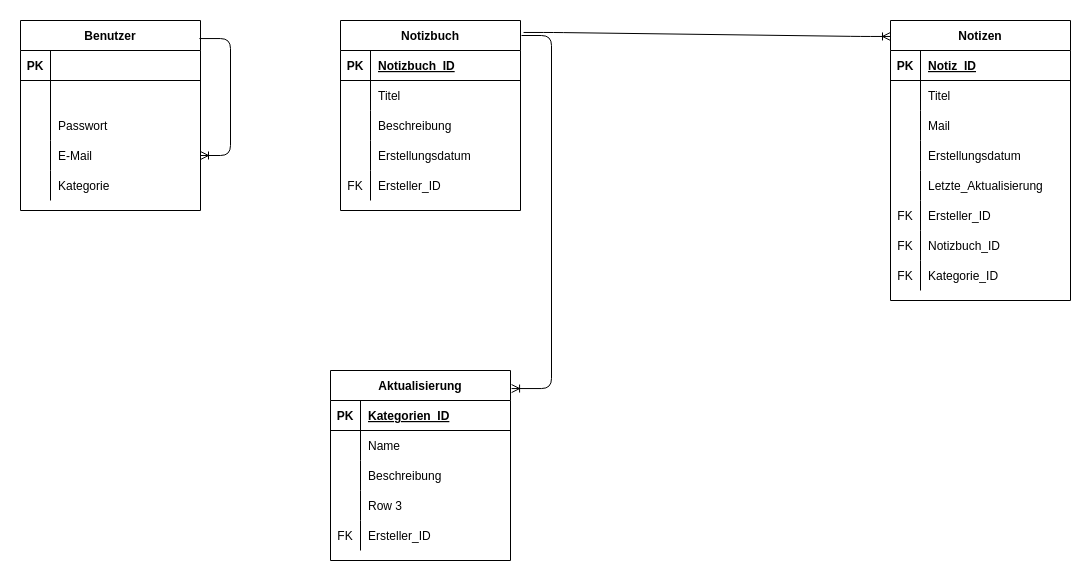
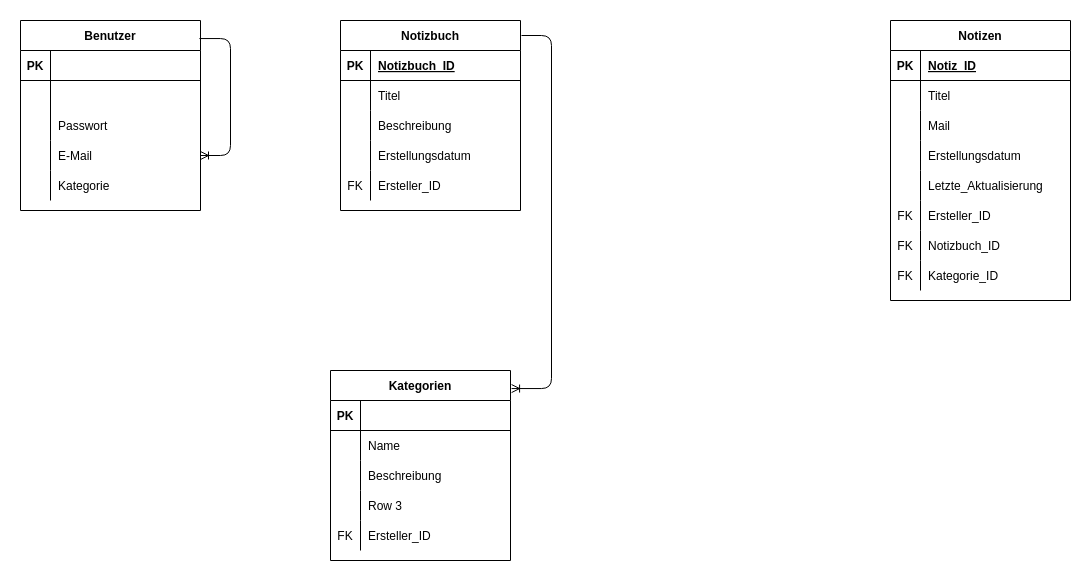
- <mxCell id="74" value="" style="edgeStyle=entityRelationEdgeStyle;fontSize=12;html=1;endArrow=ERoneToMany;entryX=0;entryY=0.057;entryDx=0;entryDy=0;entryPerimeter=0;exitX=1.017;exitY=0.063;exitDx=0;exitDy=0;exitPerimeter=0;" edge="1" parent="1" source="16" target="48"><mxGeometry width="100" height="100" relative="1" as="geometry"><mxPoint x="530" y="230" as="sourcePoint" /><mxPoint x="630" y="130" as="targetPoint" /></mxGeometry></mxCell>
- <mxCell id="32" value="Aktualisierung" style="shape=table;startSize=30;container=1;collapsible=1;childLayout=tableLayout;fixedRows=1;rowLines=0;fontStyle=1;align=center;resizeLast=1;" vertex="1" parent="1"><mxGeometry x="330" y="370" width="180" height="190" as="geometry" /></mxCell>
+ <mxCell id="32" value="Kategorien" style="shape=table;startSize=30;container=1;collapsible=1;childLayout=tableLayout;fixedRows=1;rowLines=0;fontStyle=1;align=center;resizeLast=1;" vertex="1" parent="1"><mxGeometry x="330" y="370" width="180" height="190" as="geometry" /></mxCell>
- <mxCell id="35" value="Kategorien_ID" style="shape=partialRectangle;connectable=0;fillColor=none;top=0;left=0;bottom=0;right=0;align=left;spacingLeft=6;fontStyle=5;overflow=hidden;" vertex="1" parent="33"><mxGeometry x="30" width="150" height="30" as="geometry" /></mxCell>
